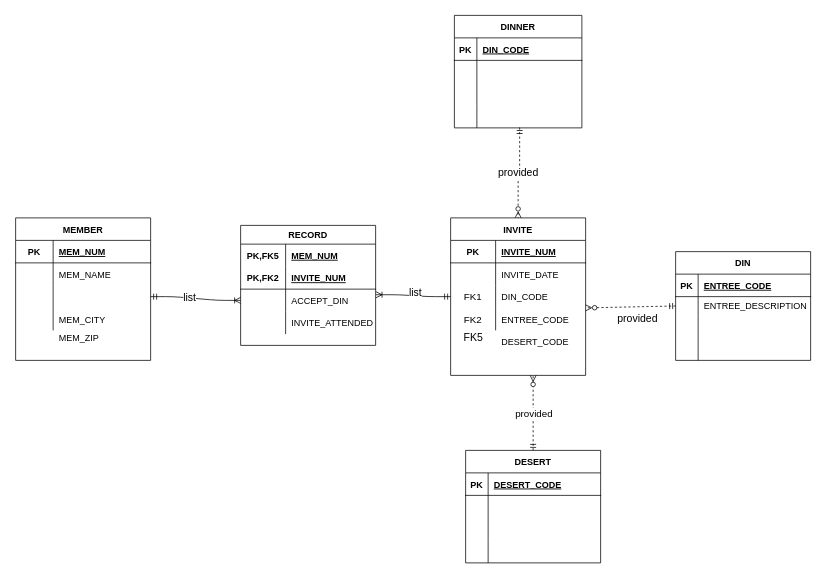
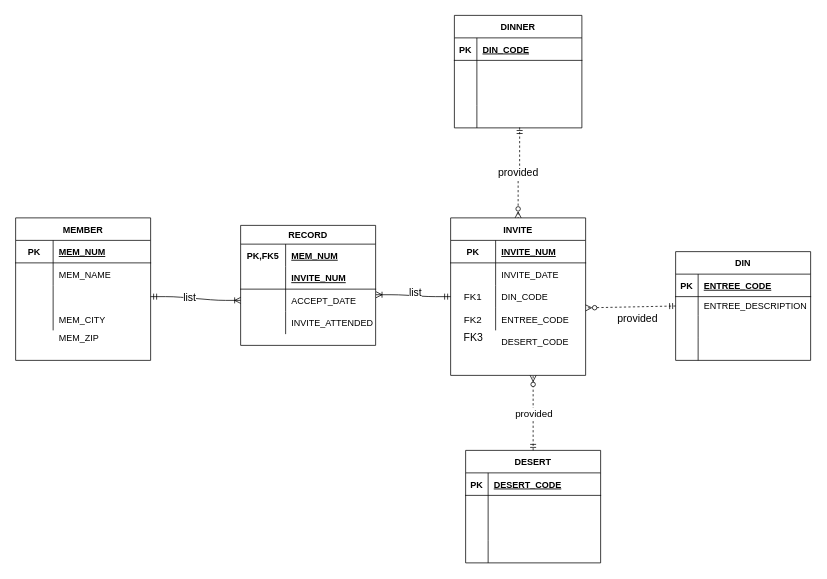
- <mxCell id="20" value="PK,FK2" style="shape=partialRectangle;connectable=0;fillColor=none;top=0;left=0;bottom=0;right=0;fontStyle=1;overflow=hidden;" vertex="1" parent="19"><mxGeometry width="60" height="30" as="geometry" /></mxCell>
- <mxCell id="24" value="ACCEPT_DIN" style="shape=partialRectangle;connectable=0;fillColor=none;top=0;left=0;bottom=0;right=0;align=left;spacingLeft=6;overflow=hidden;" vertex="1" parent="22"><mxGeometry x="60" width="120" height="30" as="geometry" /></mxCell>
+ <mxCell id="24" value="ACCEPT_DATE" style="shape=partialRectangle;connectable=0;fillColor=none;top=0;left=0;bottom=0;right=0;align=left;spacingLeft=6;overflow=hidden;" vertex="1" parent="22"><mxGeometry x="60" width="120" height="30" as="geometry" /></mxCell>
- <mxCell id="88" value="FK5" style="text;html=1;align=center;verticalAlign=middle;resizable=0;points=[];autosize=1;fontSize=14;" vertex="1" parent="1"><mxGeometry x="610" y="440" width="40" height="20" as="geometry" /></mxCell>
+ <mxCell id="88" value="FK3" style="text;html=1;align=center;verticalAlign=middle;resizable=0;points=[];autosize=1;fontSize=14;" vertex="1" parent="1"><mxGeometry x="610" y="440" width="40" height="20" as="geometry" /></mxCell>
